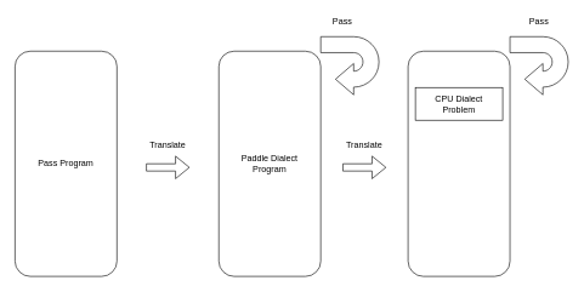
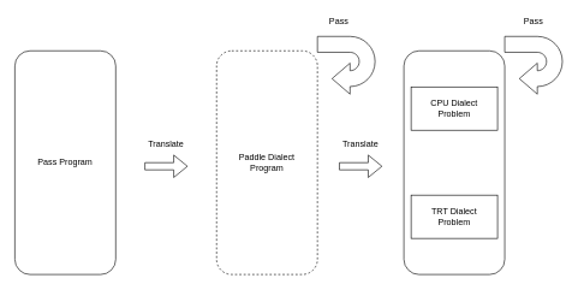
- <mxCell id="5" value="CPU Dialect&lt;br&gt;Problem" style="rounded=0;whiteSpace=wrap;html=1;" vertex="1" parent="1"><mxGeometry x="570" y="120" width="120" height="45" as="geometry" /></mxCell>
+ <mxCell id="5" value="CPU Dialect&lt;br&gt;Problem" style="rounded=0;whiteSpace=wrap;html=1;" vertex="1" parent="1"><mxGeometry x="570" y="120" width="120" height="60" as="geometry" /></mxCell>
- <mxCell id="3" value="Paddle Dialect&lt;br&gt;Program" style="rounded=1;whiteSpace=wrap;html=1;" vertex="1" parent="1"><mxGeometry x="300" y="70" width="140" height="310" as="geometry" /></mxCell>
+ <mxCell id="3" value="Paddle Dialect&lt;br&gt;Program" style="rounded=1;whiteSpace=wrap;html=1;dashed=1;" vertex="1" parent="1"><mxGeometry x="300" y="70" width="140" height="310" as="geometry" /></mxCell>
+ <mxCell id="6" value="TRT Dialect&lt;br&gt;Problem" style="rounded=0;whiteSpace=wrap;html=1;" vertex="1" parent="1"><mxGeometry x="570" y="270" width="120" height="60" as="geometry" /></mxCell>
